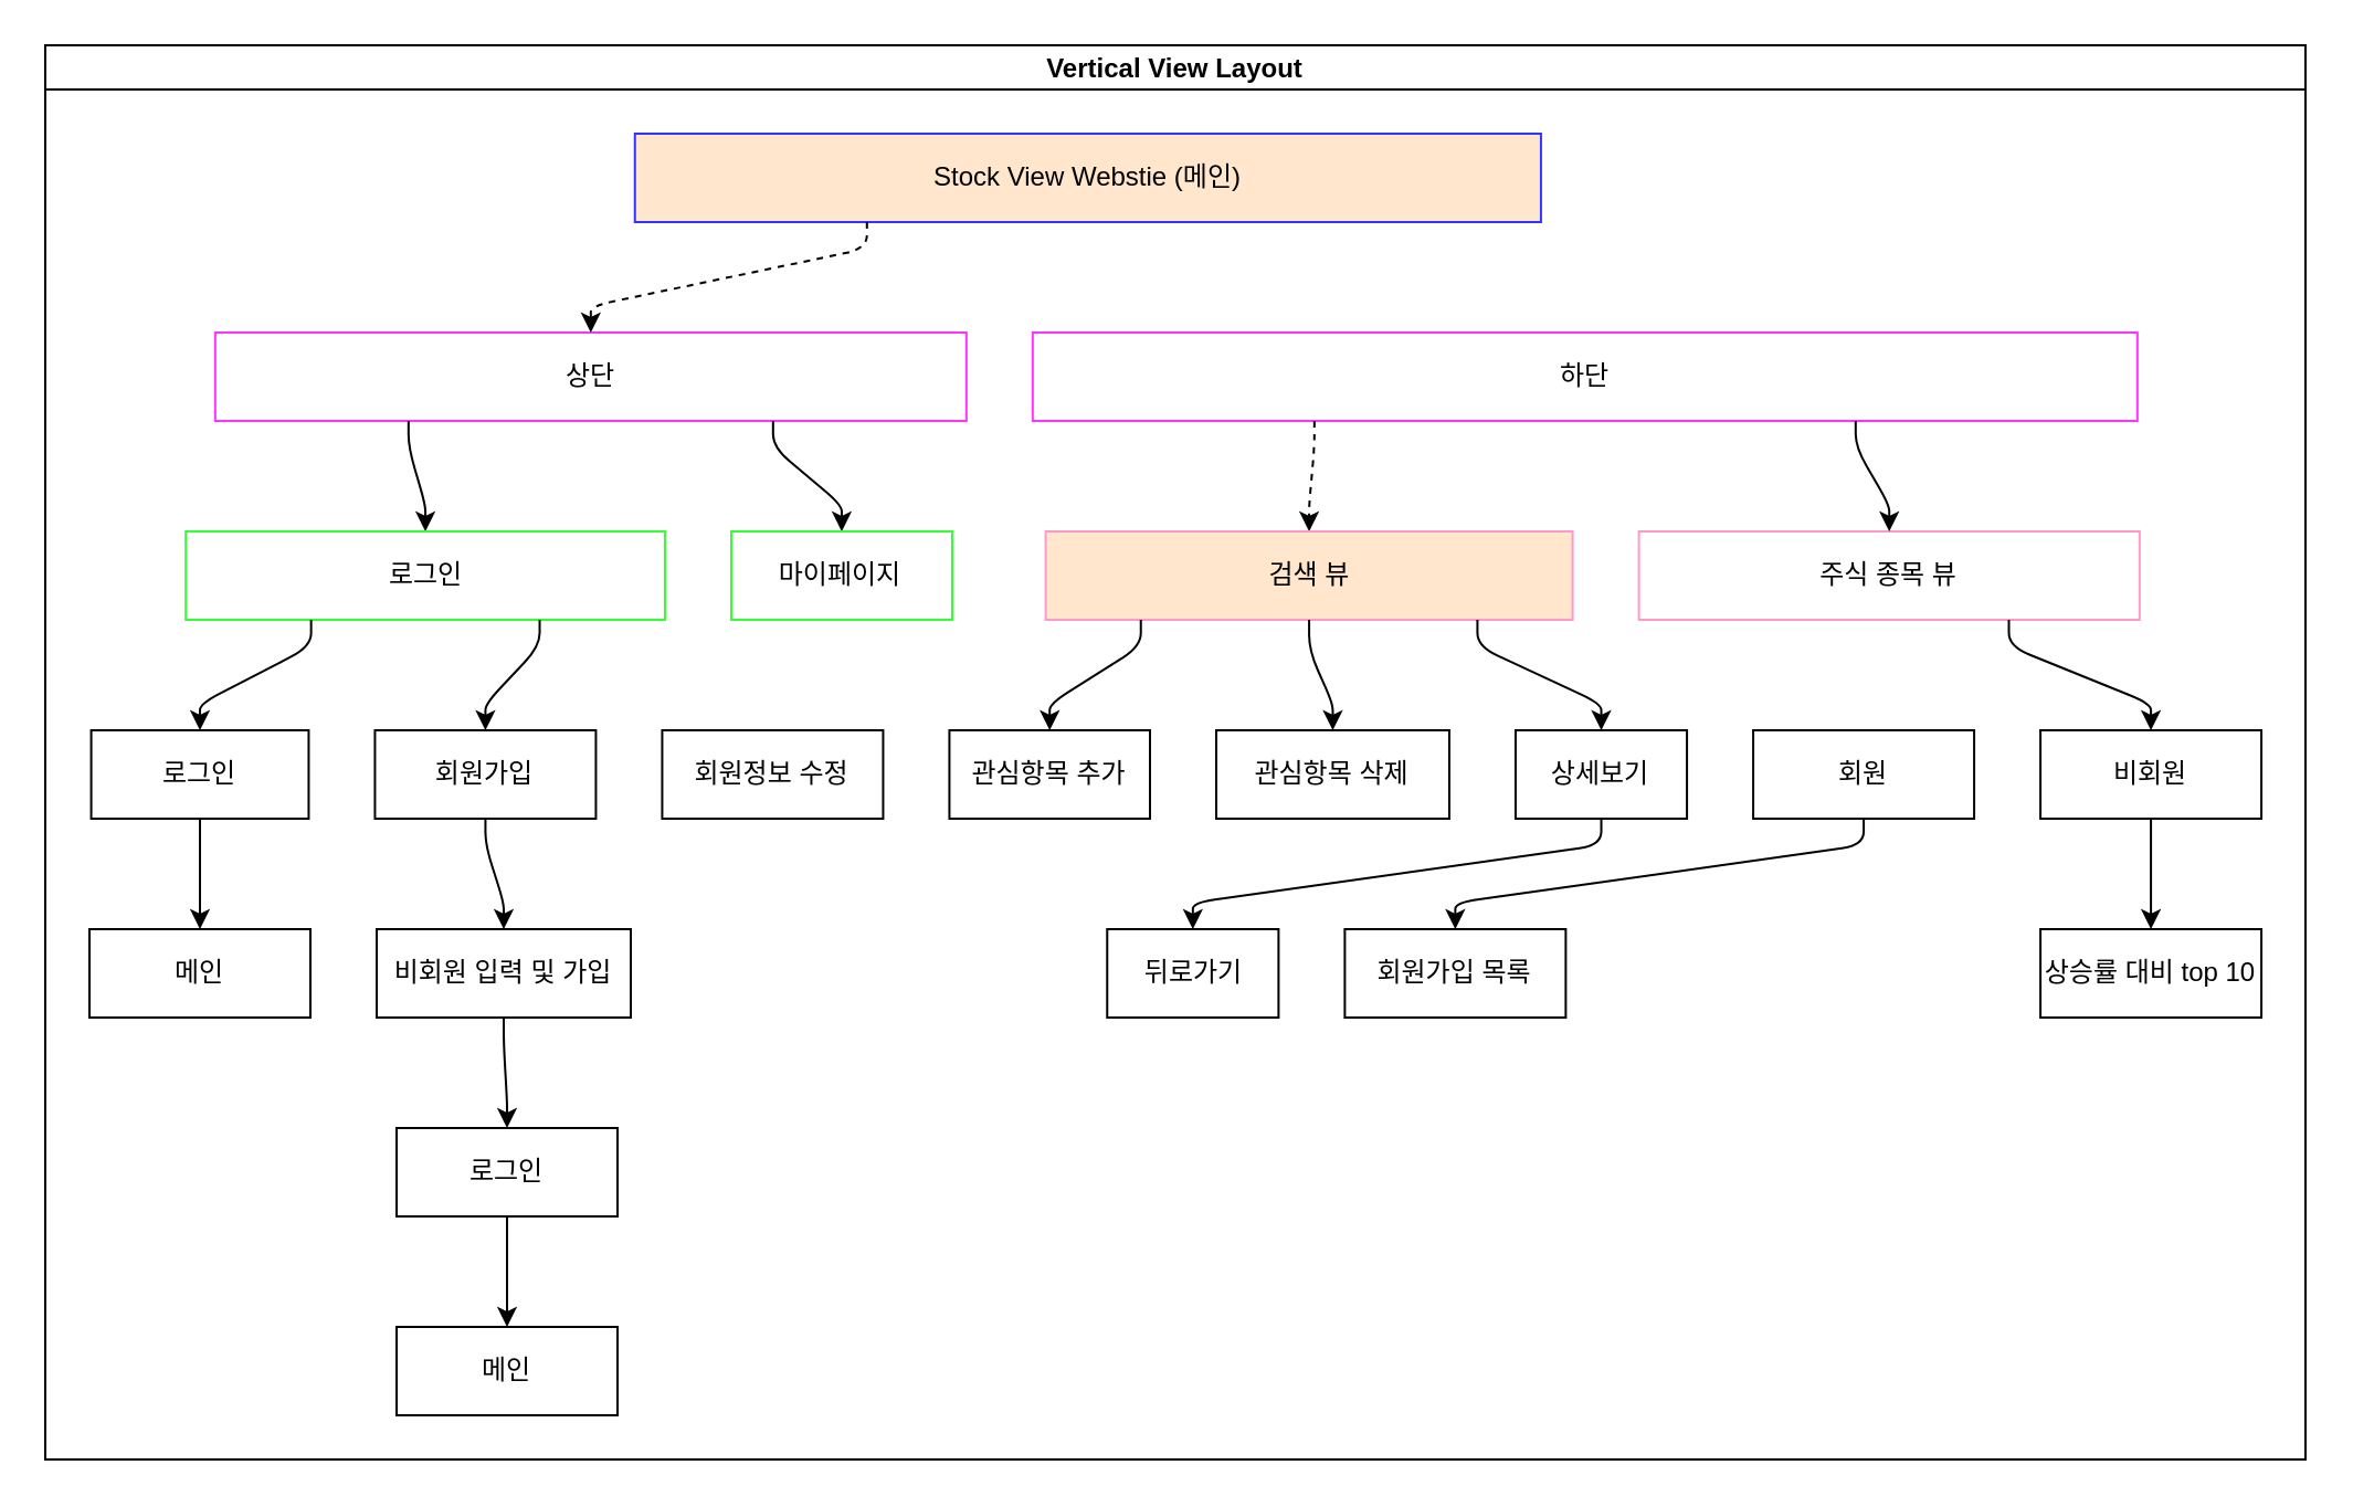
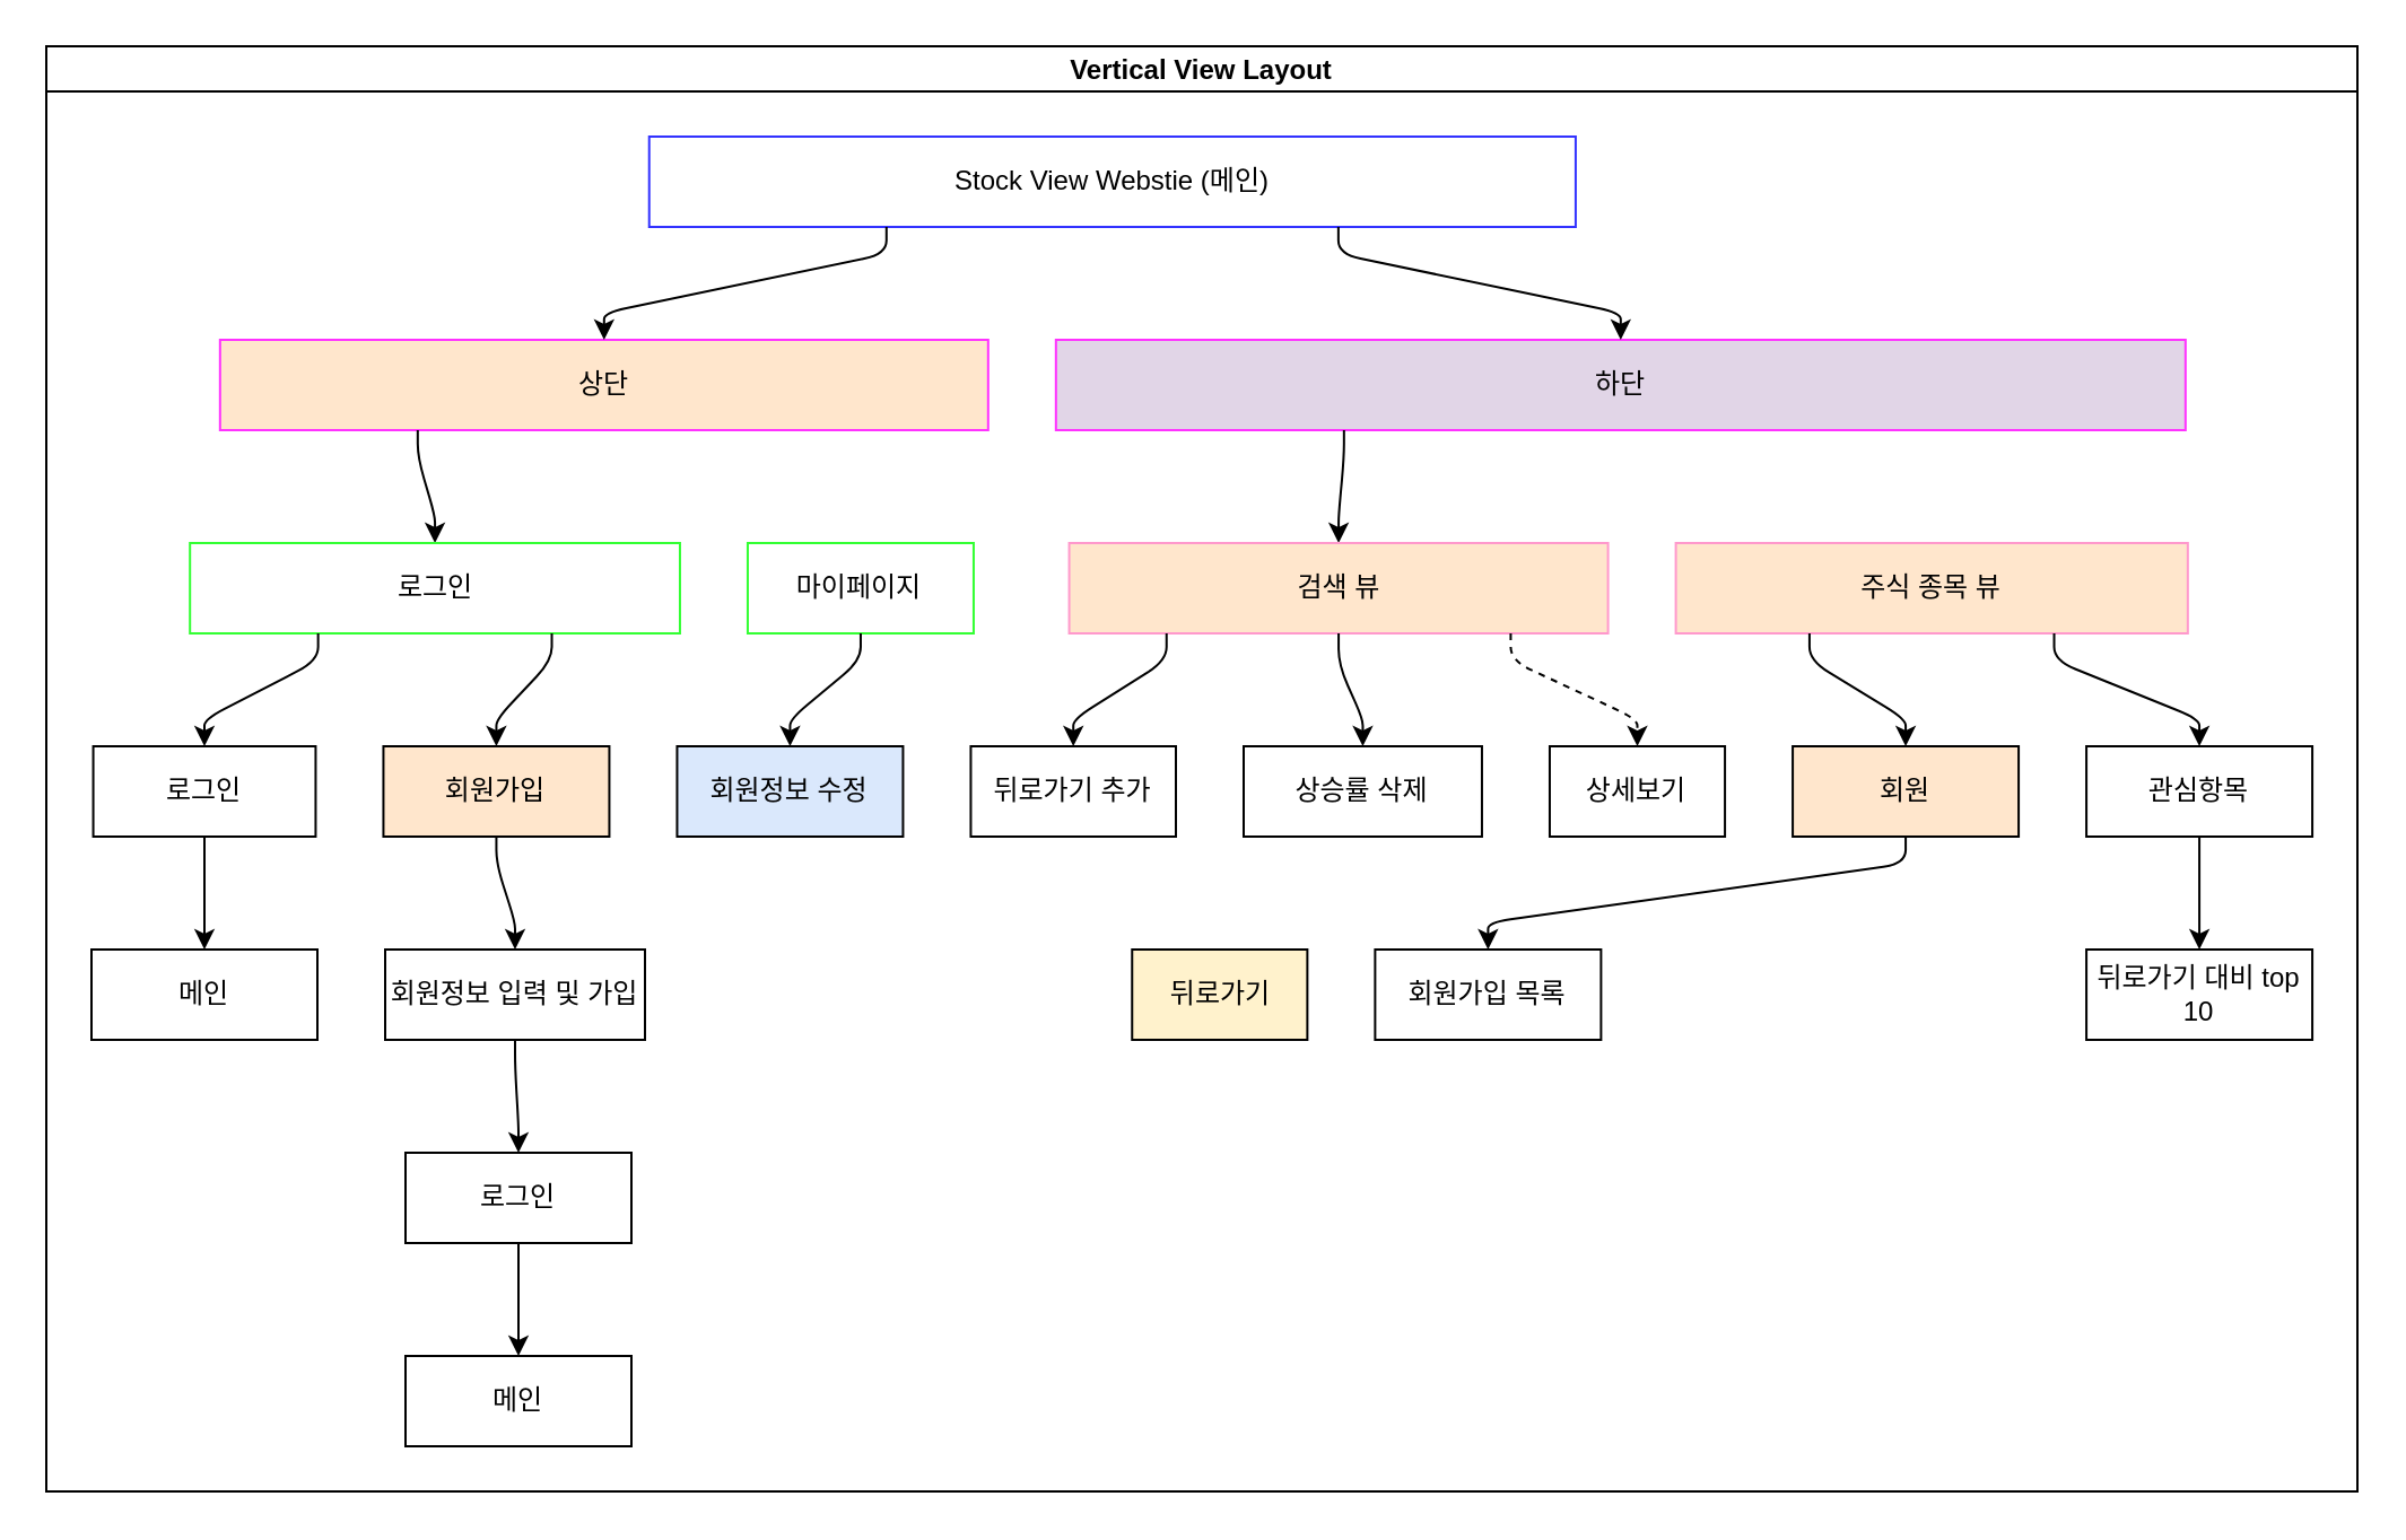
- <mxCell id="3" value="Stock View Webstie (메인)" style="whiteSpace=wrap;html=1;strokeColor=#3333FF;fillColor=#ffe6cc;" vertex="1" parent="2"><mxGeometry x="266.865" y="40" width="410.09" height="40" as="geometry" /></mxCell>
+ <mxCell id="3" value="Stock View Webstie (메인)" style="whiteSpace=wrap;html=1;strokeColor=#3333FF;" vertex="1" parent="2"><mxGeometry x="266.865" y="40" width="410.09" height="40" as="geometry" /></mxCell>
- <mxCell id="5" value="" style="html=1;rounded=1;curved=0;sourcePerimeterSpacing=0;targetPerimeterSpacing=0;startSize=6;endSize=6;noEdgeStyle=1;orthogonal=1;dashed=1;" edge="1" parent="2" source="3" target="4"><mxGeometry relative="1" as="geometry"><Array as="points"><mxPoint x="371.887" y="92" /><mxPoint x="246.91" y="118" /></Array></mxGeometry></mxCell>
+ <mxCell id="5" value="" style="html=1;rounded=1;curved=0;sourcePerimeterSpacing=0;targetPerimeterSpacing=0;startSize=6;endSize=6;noEdgeStyle=1;orthogonal=1;" edge="1" parent="2" source="3" target="4"><mxGeometry relative="1" as="geometry"><Array as="points"><mxPoint x="371.887" y="92" /><mxPoint x="246.91" y="118" /></Array></mxGeometry></mxCell>
+ <mxCell id="7" value="" style="html=1;rounded=1;curved=0;sourcePerimeterSpacing=0;targetPerimeterSpacing=0;startSize=6;endSize=6;noEdgeStyle=1;orthogonal=1;" edge="1" parent="2" source="3" target="6"><mxGeometry relative="1" as="geometry"><Array as="points"><mxPoint x="571.932" y="92" /><mxPoint x="696.91" y="118" /></Array></mxGeometry></mxCell>
- <mxCell id="4" value="상단" style="whiteSpace=wrap;html=1;strokeColor=#FF33FF;" vertex="1" parent="2"><mxGeometry x="76.91" y="130" width="340" height="40" as="geometry" /></mxCell>
+ <mxCell id="4" value="상단" style="whiteSpace=wrap;html=1;strokeColor=#FF33FF;fillColor=#ffe6cc;" vertex="1" parent="2"><mxGeometry x="76.91" y="130" width="340" height="40" as="geometry" /></mxCell>
- <mxCell id="6" value="하단" style="whiteSpace=wrap;html=1;strokeColor=#FF33FF;" vertex="1" parent="2"><mxGeometry x="446.91" y="130" width="500" height="40" as="geometry" /></mxCell>
+ <mxCell id="6" value="하단" style="whiteSpace=wrap;html=1;strokeColor=#FF33FF;fillColor=#e1d5e7;" vertex="1" parent="2"><mxGeometry x="446.91" y="130" width="500" height="40" as="geometry" /></mxCell>
- <mxCell id="35" value="" style="html=1;rounded=1;curved=0;sourcePerimeterSpacing=0;targetPerimeterSpacing=0;startSize=6;endSize=6;noEdgeStyle=1;orthogonal=1;" edge="1" target="32" source="6" parent="2"><mxGeometry relative="1" as="geometry"><mxPoint x="2761.653" y="4700" as="sourcePoint" /><Array as="points"><mxPoint x="819.41" y="182" /><mxPoint x="834.61" y="208" /></Array></mxGeometry></mxCell>
- <mxCell id="30" value="" style="html=1;rounded=1;curved=0;sourcePerimeterSpacing=0;targetPerimeterSpacing=0;startSize=6;endSize=6;noEdgeStyle=1;orthogonal=1;dashed=1;" edge="1" target="31" source="6" parent="2"><mxGeometry relative="1" as="geometry"><mxPoint x="1829.086" y="1980" as="sourcePoint" /><Array as="points"><mxPoint x="574.41" y="182" /><mxPoint x="572.04" y="208" /></Array></mxGeometry></mxCell>
+ <mxCell id="30" value="" style="html=1;rounded=1;curved=0;sourcePerimeterSpacing=0;targetPerimeterSpacing=0;startSize=6;endSize=6;noEdgeStyle=1;orthogonal=1;" edge="1" target="31" source="6" parent="2"><mxGeometry relative="1" as="geometry"><mxPoint x="1829.086" y="1980" as="sourcePoint" /><Array as="points"><mxPoint x="574.41" y="182" /><mxPoint x="572.04" y="208" /></Array></mxGeometry></mxCell>
- <mxCell id="10" value="" style="html=1;rounded=1;curved=0;sourcePerimeterSpacing=0;targetPerimeterSpacing=0;startSize=6;endSize=6;noEdgeStyle=1;orthogonal=1;" edge="1" target="11" source="4" parent="2"><mxGeometry relative="1" as="geometry"><mxPoint x="2751.653" y="5030" as="sourcePoint" /><Array as="points"><mxPoint x="329.41" y="182" /><mxPoint x="360.483" y="208" /></Array></mxGeometry></mxCell>
- <mxCell id="32" value="주식 종목 뷰" style="whiteSpace=wrap;html=1;strokeColor=#FF99CC;" vertex="1" parent="2"><mxGeometry x="721.3" y="220" width="226.62" height="40" as="geometry" /></mxCell>
+ <mxCell id="32" value="주식 종목 뷰" style="whiteSpace=wrap;html=1;strokeColor=#FF99CC;fillColor=#ffe6cc;" vertex="1" parent="2"><mxGeometry x="721.3" y="220" width="226.62" height="40" as="geometry" /></mxCell>
+ <mxCell id="24" value="" style="html=1;rounded=1;curved=0;sourcePerimeterSpacing=0;targetPerimeterSpacing=0;startSize=6;endSize=6;noEdgeStyle=1;orthogonal=1;" edge="1" target="25" source="11" parent="2"><mxGeometry relative="1" as="geometry"><mxPoint x="2366.901" y="3910" as="sourcePoint" /><Array as="points"><mxPoint x="360.483" y="272" /><mxPoint x="329.22" y="298" /></Array></mxGeometry></mxCell>
+ <mxCell id="33" value="" style="html=1;rounded=1;curved=0;sourcePerimeterSpacing=0;targetPerimeterSpacing=0;startSize=6;endSize=6;noEdgeStyle=1;orthogonal=1;" edge="1" target="27" source="32" parent="2"><mxGeometry relative="1" as="geometry"><mxPoint x="2443.65" y="3710" as="sourcePoint" /><Array as="points"><mxPoint x="780.455" y="272" /><mxPoint x="823.04" y="298" /></Array></mxGeometry></mxCell>
- <mxCell id="40" value="" style="html=1;rounded=1;curved=0;sourcePerimeterSpacing=0;targetPerimeterSpacing=0;startSize=6;endSize=6;noEdgeStyle=1;orthogonal=1;" edge="1" target="41" source="31" parent="2"><mxGeometry relative="1" as="geometry"><mxPoint x="1332.08" y="1270" as="sourcePoint" /><Array as="points"><mxPoint x="648.213" y="272" /><mxPoint x="704.26" y="298" /></Array></mxGeometry></mxCell>
+ <mxCell id="40" value="" style="html=1;rounded=1;curved=0;sourcePerimeterSpacing=0;targetPerimeterSpacing=0;startSize=6;endSize=6;noEdgeStyle=1;orthogonal=1;dashed=1;" edge="1" target="41" source="31" parent="2"><mxGeometry relative="1" as="geometry"><mxPoint x="1332.08" y="1270" as="sourcePoint" /><Array as="points"><mxPoint x="648.213" y="272" /><mxPoint x="704.26" y="298" /></Array></mxGeometry></mxCell>
- <mxCell id="15" value="회원가입" style="whiteSpace=wrap;html=1;" vertex="1" parent="2"><mxGeometry x="149.22" y="310" width="100" height="40" as="geometry" /></mxCell>
+ <mxCell id="15" value="회원가입" style="whiteSpace=wrap;html=1;fillColor=#ffe6cc;" vertex="1" parent="2"><mxGeometry x="149.22" y="310" width="100" height="40" as="geometry" /></mxCell>
- <mxCell id="25" value="회원정보 수정" style="whiteSpace=wrap;html=1;" vertex="1" parent="2"><mxGeometry x="279.22" y="310" width="100" height="40" as="geometry" /></mxCell>
+ <mxCell id="25" value="회원정보 수정" style="whiteSpace=wrap;html=1;fillColor=#dae8fc;" vertex="1" parent="2"><mxGeometry x="279.22" y="310" width="100" height="40" as="geometry" /></mxCell>
- <mxCell id="37" value="관심항목 추가" style="whiteSpace=wrap;html=1;strokeColor=#000000;" vertex="1" parent="2"><mxGeometry x="409.22" y="310" width="90.78" height="40" as="geometry" /></mxCell>
+ <mxCell id="37" value="뒤로가기 추가" style="whiteSpace=wrap;html=1;strokeColor=#000000;" vertex="1" parent="2"><mxGeometry x="409.22" y="310" width="90.78" height="40" as="geometry" /></mxCell>
- <mxCell id="39" value="관심항목 삭제" style="whiteSpace=wrap;html=1;strokeColor=#000000;" vertex="1" parent="2"><mxGeometry x="530.0" y="310" width="105.48" height="40" as="geometry" /></mxCell>
+ <mxCell id="39" value="상승률 삭제" style="whiteSpace=wrap;html=1;strokeColor=#000000;" vertex="1" parent="2"><mxGeometry x="530.0" y="310" width="105.48" height="40" as="geometry" /></mxCell>
- <mxCell id="27" value="회원" style="whiteSpace=wrap;html=1;" vertex="1" parent="2"><mxGeometry x="773.04" y="310" width="100" height="40" as="geometry" /></mxCell>
+ <mxCell id="27" value="회원" style="whiteSpace=wrap;html=1;fillColor=#ffe6cc;" vertex="1" parent="2"><mxGeometry x="773.04" y="310" width="100" height="40" as="geometry" /></mxCell>
- <mxCell id="26" value="비회원" style="whiteSpace=wrap;html=1;" vertex="1" parent="2"><mxGeometry x="903.04" y="310" width="100" height="40" as="geometry" /></mxCell>
+ <mxCell id="26" value="관심항목" style="whiteSpace=wrap;html=1;" vertex="1" parent="2"><mxGeometry x="903.04" y="310" width="100" height="40" as="geometry" /></mxCell>
- <mxCell id="42" value="" style="html=1;rounded=1;curved=0;sourcePerimeterSpacing=0;targetPerimeterSpacing=0;startSize=6;endSize=6;noEdgeStyle=1;orthogonal=1;" edge="1" target="43" source="41" parent="2"><mxGeometry relative="1" as="geometry"><mxPoint x="1047.573" y="760" as="sourcePoint" /><Array as="points"><mxPoint x="704.26" y="362" /><mxPoint x="519.41" y="388" /></Array></mxGeometry></mxCell>
- <mxCell id="19" value="비회원 입력 및 가입" style="whiteSpace=wrap;html=1;" vertex="1" parent="2"><mxGeometry x="150" y="400" width="115" height="40" as="geometry" /></mxCell>
+ <mxCell id="19" value="회원정보 입력 및 가입" style="whiteSpace=wrap;html=1;" vertex="1" parent="2"><mxGeometry x="150" y="400" width="115" height="40" as="geometry" /></mxCell>
- <mxCell id="43" value="뒤로가기" style="whiteSpace=wrap;html=1;strokeColor=#000000;" vertex="1" parent="2"><mxGeometry x="480.63" y="400" width="77.56" height="40" as="geometry" /></mxCell>
+ <mxCell id="43" value="뒤로가기" style="whiteSpace=wrap;html=1;strokeColor=#000000;fillColor=#fff2cc;" vertex="1" parent="2"><mxGeometry x="480.63" y="400" width="77.56" height="40" as="geometry" /></mxCell>
- <mxCell id="29" value="상승률 대비 top 10" style="whiteSpace=wrap;html=1;" vertex="1" parent="2"><mxGeometry x="903.04" y="400" width="100" height="40" as="geometry" /></mxCell>
+ <mxCell id="29" value="뒤로가기 대비 top 10" style="whiteSpace=wrap;html=1;" vertex="1" parent="2"><mxGeometry x="903.04" y="400" width="100" height="40" as="geometry" /></mxCell>
